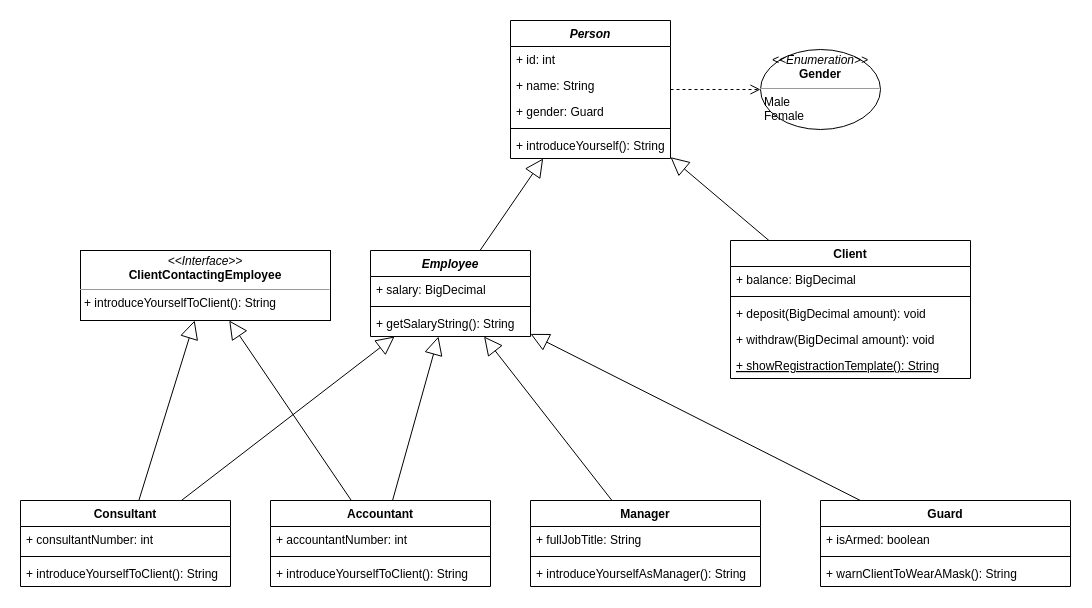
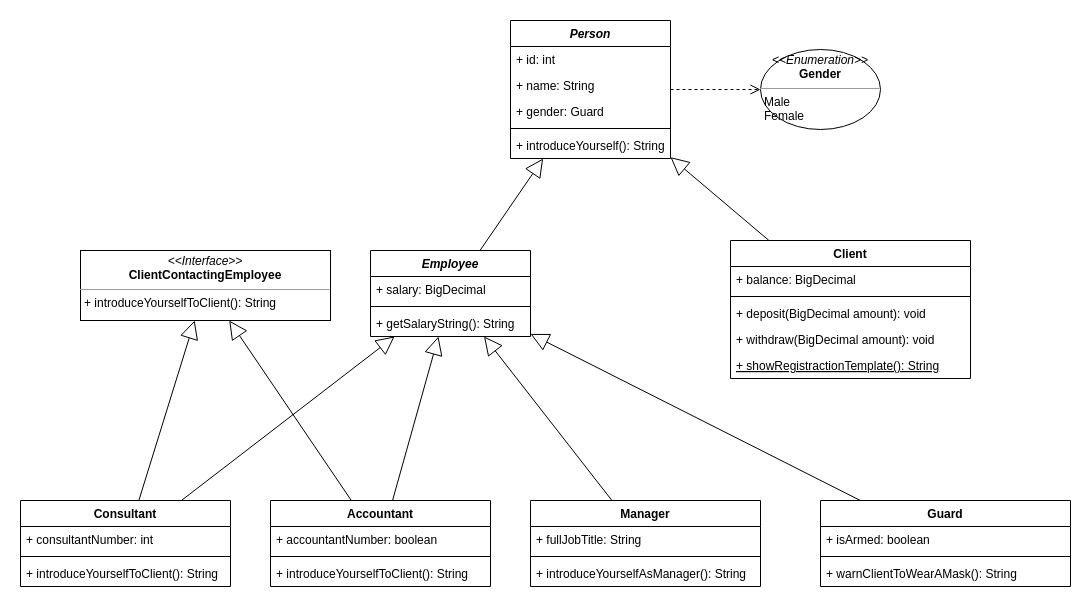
- <mxCell id="27" value="+ accountantNumber: int" style="text;strokeColor=none;fillColor=none;align=left;verticalAlign=top;spacingLeft=4;spacingRight=4;overflow=hidden;rotatable=0;points=[[0,0.5],[1,0.5]];portConstraint=eastwest;" parent="26" vertex="1"><mxGeometry y="26" width="220" height="26" as="geometry" /></mxCell>
+ <mxCell id="27" value="+ accountantNumber: boolean" style="text;strokeColor=none;fillColor=none;align=left;verticalAlign=top;spacingLeft=4;spacingRight=4;overflow=hidden;rotatable=0;points=[[0,0.5],[1,0.5]];portConstraint=eastwest;" parent="26" vertex="1"><mxGeometry y="26" width="220" height="26" as="geometry" /></mxCell>
